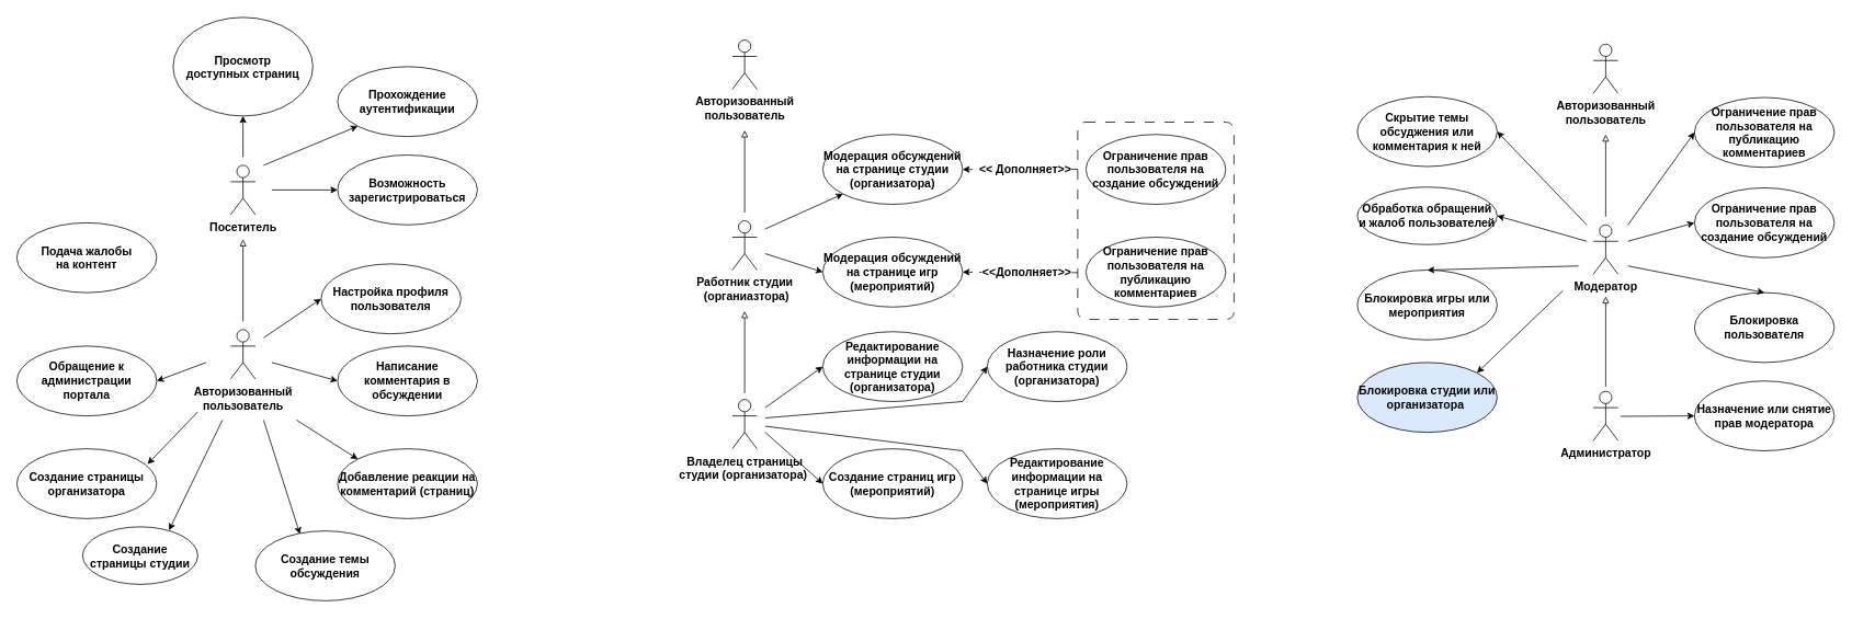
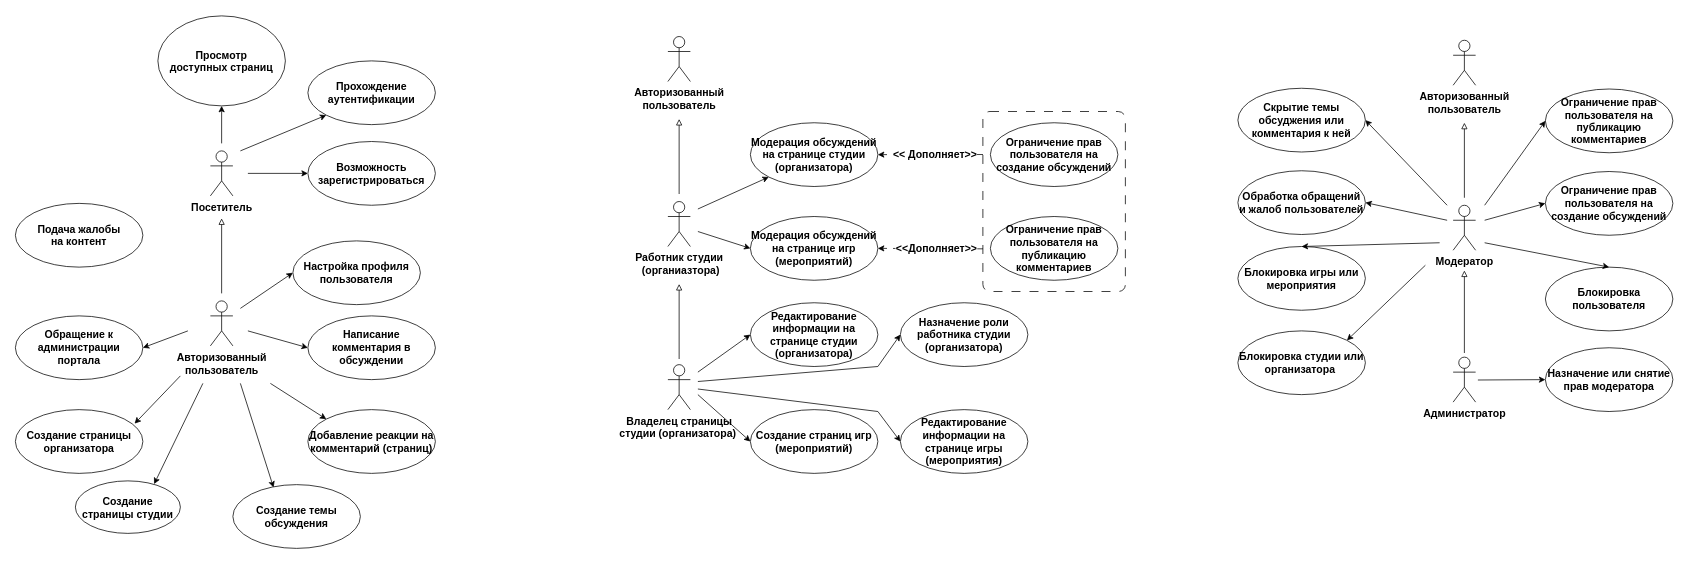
- <mxCell id="61" value="Обработка обращений и жалоб пользователей" style="ellipse;whiteSpace=wrap;html=1;fontSize=14;fontStyle=1" parent="1" vertex="1"><mxGeometry x="1650" y="227" width="170" height="70" as="geometry" /></mxCell>
+ <mxCell id="61" value="Обработка обращений и жалоб пользователей" style="ellipse;whiteSpace=wrap;html=1;fontSize=14;fontStyle=1" parent="1" vertex="1"><mxGeometry x="1650" y="227" width="170" height="85" as="geometry" /></mxCell>
- <mxCell id="59" value="Блокировка студии или организатора&amp;nbsp;" style="ellipse;whiteSpace=wrap;html=1;fontSize=14;fontStyle=1;fillColor=#dae8fc;" parent="1" vertex="1"><mxGeometry x="1650" y="440.5" width="170" height="85" as="geometry" /></mxCell>
+ <mxCell id="59" value="Блокировка студии или организатора&amp;nbsp;" style="ellipse;whiteSpace=wrap;html=1;fontSize=14;fontStyle=1" parent="1" vertex="1"><mxGeometry x="1650" y="440.5" width="170" height="85" as="geometry" /></mxCell>
